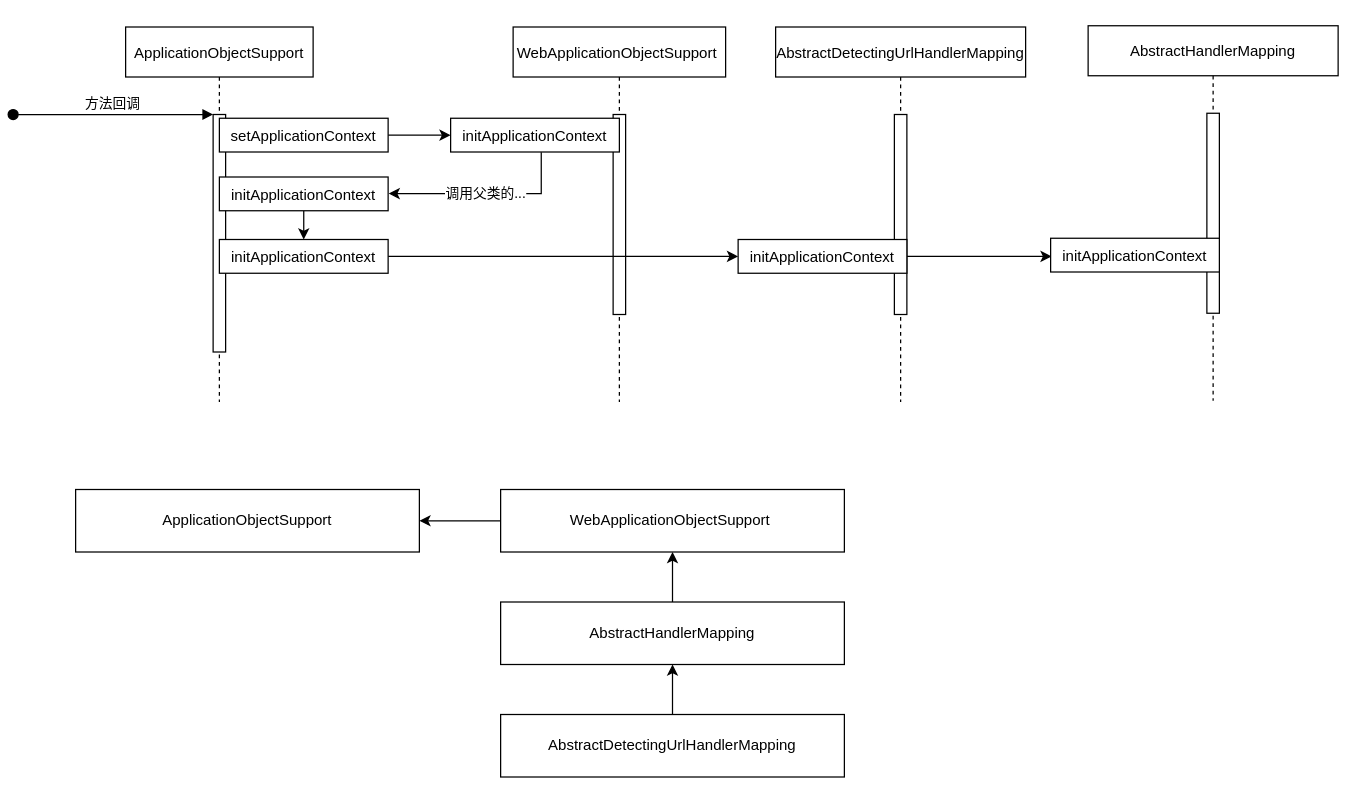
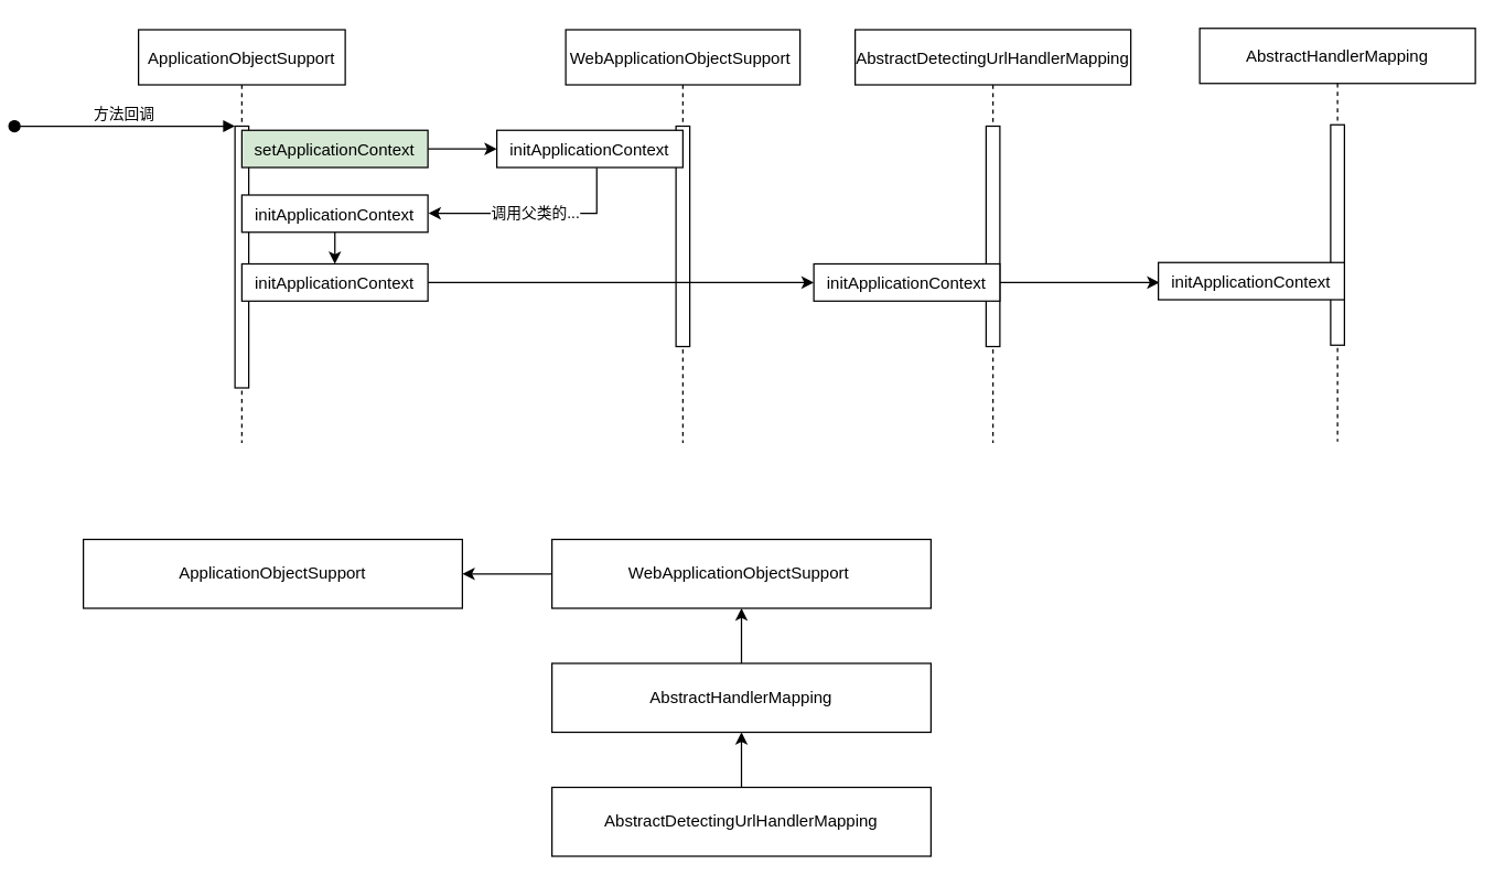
- <mxCell id="8" value="setApplicationContext" style="points=[];perimeter=orthogonalPerimeter;rounded=0;shadow=0;strokeWidth=1;" vertex="1" parent="1"><mxGeometry x="135" y="94" width="135" height="27" as="geometry" /></mxCell>
+ <mxCell id="8" value="setApplicationContext" style="points=[];perimeter=orthogonalPerimeter;rounded=0;shadow=0;strokeWidth=1;fillColor=#d5e8d4;" vertex="1" parent="1"><mxGeometry x="135" y="94" width="135" height="27" as="geometry" /></mxCell>
